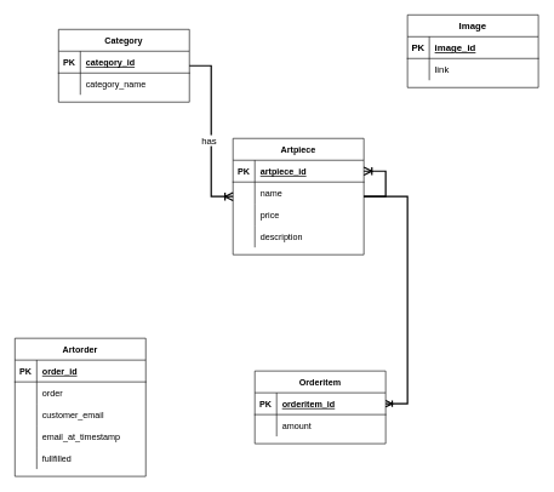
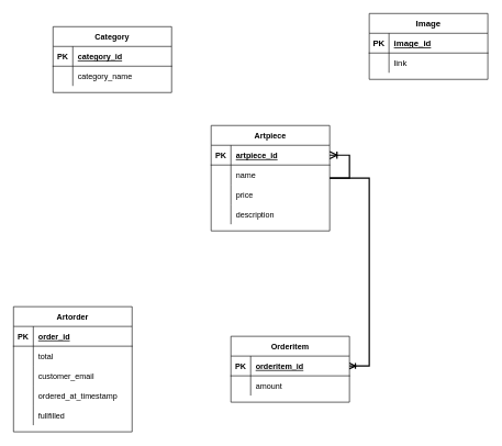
- <mxCell id="45" value="" style="edgeStyle=entityRelationEdgeStyle;fontSize=12;html=1;endArrow=ERoneToMany;rounded=0;startSize=8;endSize=8;strokeWidth=2;" parent="1" source="15" target="2" edge="1"><mxGeometry width="100" height="100" relative="1" as="geometry"><mxPoint x="370" y="270" as="sourcePoint" /><mxPoint x="470" y="170" as="targetPoint" /></mxGeometry></mxCell>
- <mxCell id="46" value="has" style="edgeLabel;html=1;align=center;verticalAlign=middle;resizable=0;points=[];fontSize=13;" parent="45" vertex="1" connectable="0"><mxGeometry x="0.097" y="-3" relative="1" as="geometry"><mxPoint x="-1" as="offset" /></mxGeometry></mxCell>
- <mxCell id="28" value="order" style="shape=partialRectangle;connectable=0;fillColor=none;top=0;left=0;bottom=0;right=0;align=left;spacingLeft=6;overflow=hidden;" parent="26" vertex="1"><mxGeometry x="30" width="150" height="30" as="geometry"><mxRectangle width="150" height="30" as="alternateBounds" /></mxGeometry></mxCell>
+ <mxCell id="28" value="total" style="shape=partialRectangle;connectable=0;fillColor=none;top=0;left=0;bottom=0;right=0;align=left;spacingLeft=6;overflow=hidden;" parent="26" vertex="1"><mxGeometry x="30" width="150" height="30" as="geometry"><mxRectangle width="150" height="30" as="alternateBounds" /></mxGeometry></mxCell>
- <mxCell id="34" value="email_at_timestamp" style="shape=partialRectangle;connectable=0;fillColor=none;top=0;left=0;bottom=0;right=0;align=left;spacingLeft=6;overflow=hidden;" parent="32" vertex="1"><mxGeometry x="30" width="150" height="30" as="geometry"><mxRectangle width="150" height="30" as="alternateBounds" /></mxGeometry></mxCell>
+ <mxCell id="34" value="ordered_at_timestamp" style="shape=partialRectangle;connectable=0;fillColor=none;top=0;left=0;bottom=0;right=0;align=left;spacingLeft=6;overflow=hidden;" parent="32" vertex="1"><mxGeometry x="30" width="150" height="30" as="geometry"><mxRectangle width="150" height="30" as="alternateBounds" /></mxGeometry></mxCell>
